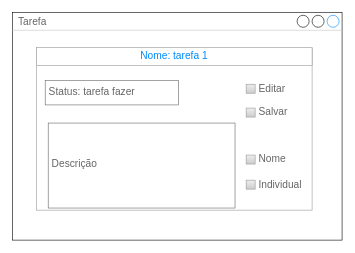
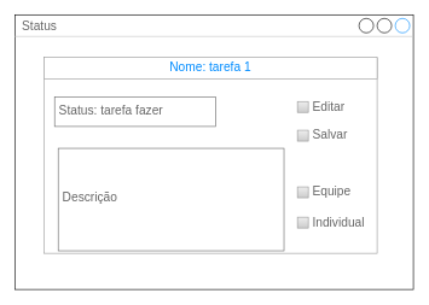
- <mxCell id="2" value="Tarefa" style="strokeWidth=1;shadow=0;dashed=0;align=center;html=1;shape=mxgraph.mockup.containers.window;align=left;verticalAlign=top;spacingLeft=8;strokeColor2=#008cff;strokeColor3=#c4c4c4;fontColor=#666666;mainText=;fontSize=17;labelBackgroundColor=none;whiteSpace=wrap;" vertex="1" parent="1"><mxGeometry x="20" y="20" width="550" height="380" as="geometry" /></mxCell>
+ <mxCell id="2" value="Status" style="strokeWidth=1;shadow=0;dashed=0;align=center;html=1;shape=mxgraph.mockup.containers.window;align=left;verticalAlign=top;spacingLeft=8;strokeColor2=#008cff;strokeColor3=#c4c4c4;fontColor=#666666;mainText=;fontSize=17;labelBackgroundColor=none;whiteSpace=wrap;" vertex="1" parent="1"><mxGeometry x="20" y="20" width="550" height="380" as="geometry" /></mxCell>
- <mxCell id="8" value="Nome" style="strokeWidth=1;shadow=0;dashed=0;align=center;html=1;shape=mxgraph.mockup.forms.rrect;rSize=0;fillColor=#eeeeee;strokeColor=#999999;gradientColor=#cccccc;align=left;spacingLeft=4;fontSize=17;fontColor=#666666;labelPosition=right;" vertex="1" parent="3"><mxGeometry x="350" y="178.13" width="15" height="15" as="geometry" /></mxCell>
+ <mxCell id="8" value="Equipe" style="strokeWidth=1;shadow=0;dashed=0;align=center;html=1;shape=mxgraph.mockup.forms.rrect;rSize=0;fillColor=#eeeeee;strokeColor=#999999;gradientColor=#cccccc;align=left;spacingLeft=4;fontSize=17;fontColor=#666666;labelPosition=right;" vertex="1" parent="3"><mxGeometry x="350" y="178.13" width="15" height="15" as="geometry" /></mxCell>
